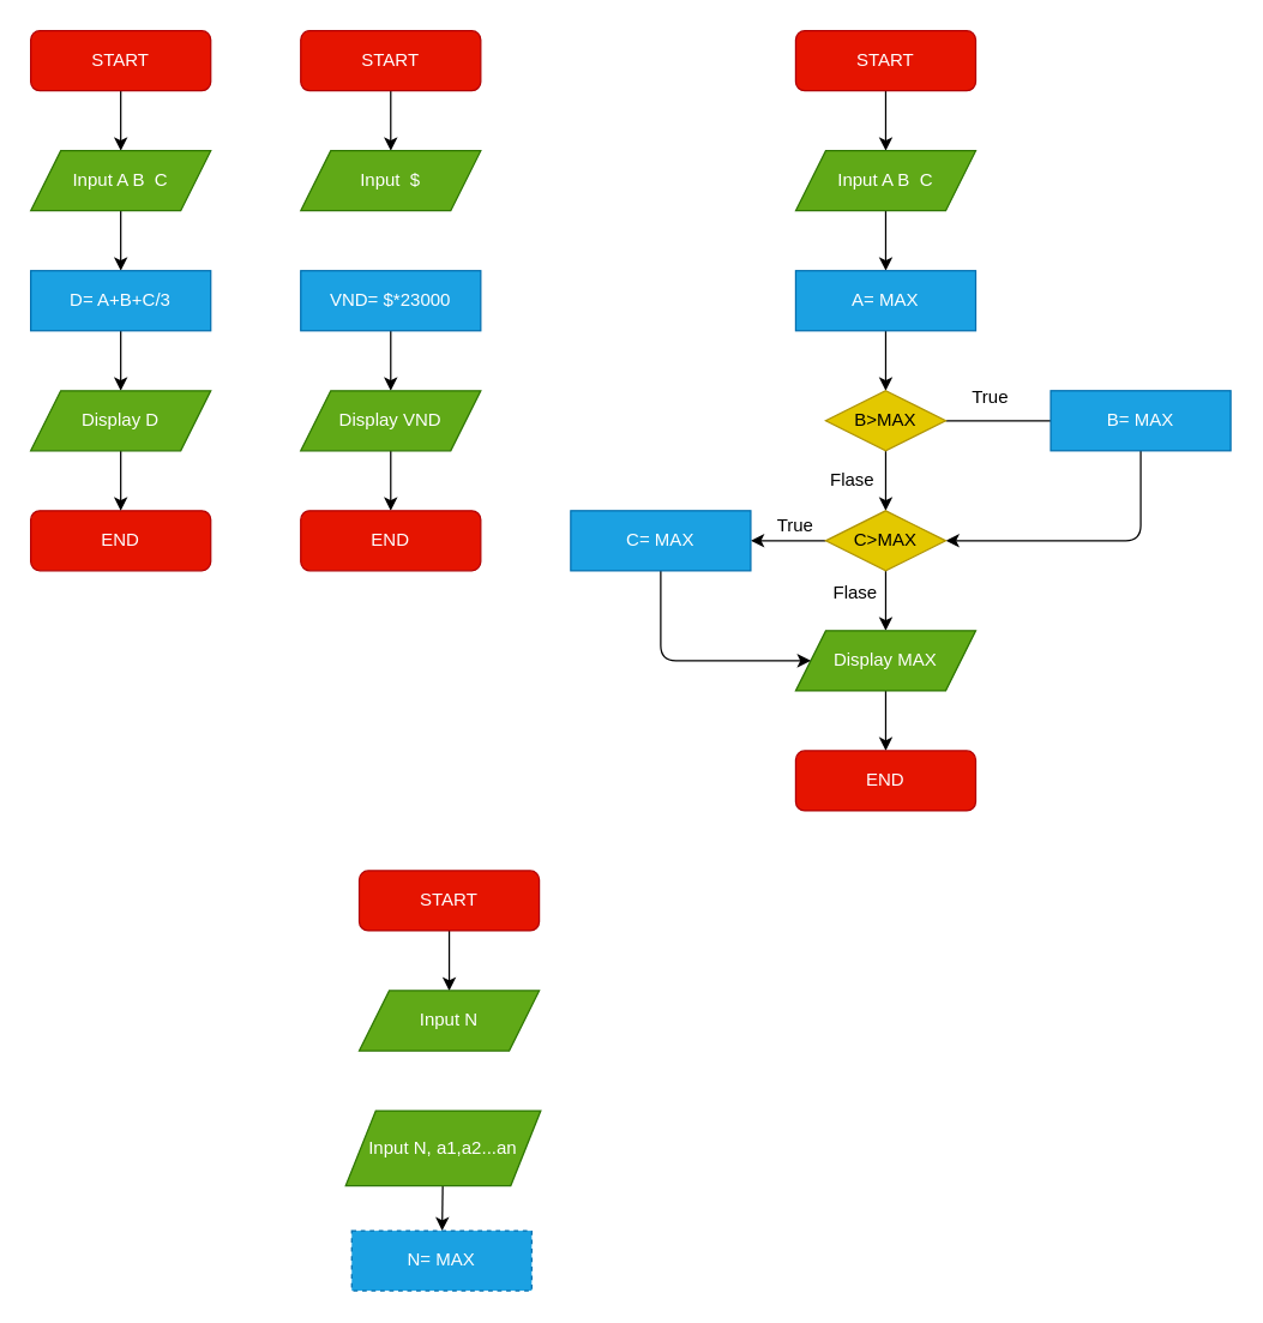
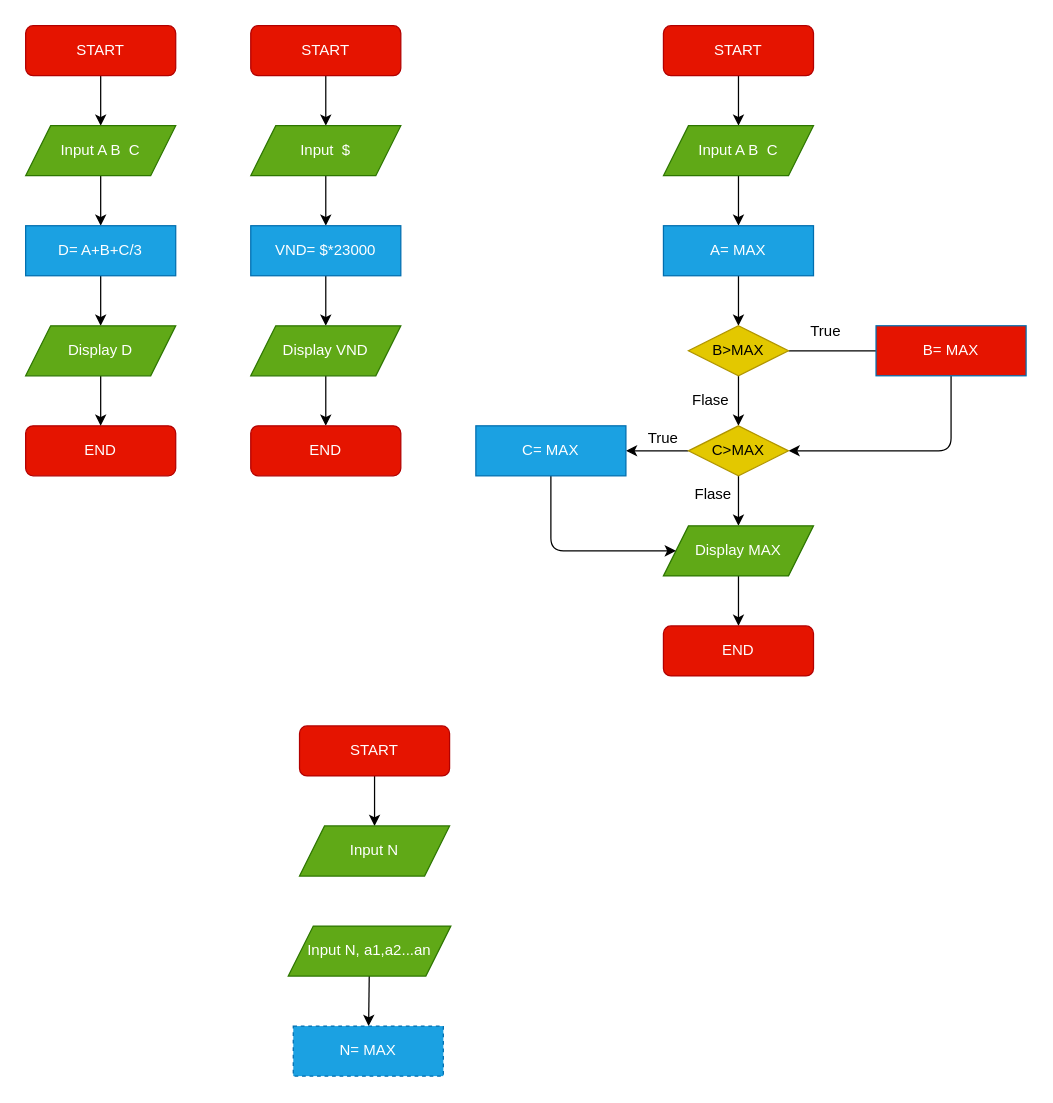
+ <mxCell id="13" value="" style="edgeStyle=none;html=1;" edge="1" parent="1" source="14" target="16"><mxGeometry relative="1" as="geometry" /></mxCell>
- <mxCell id="30" value="B= MAX" style="rounded=0;whiteSpace=wrap;html=1;strokeColor=#006EAF;fillColor=#1ba1e2;fontColor=#ffffff;" vertex="1" parent="1"><mxGeometry x="700" y="260" width="120" height="40" as="geometry" /></mxCell>
+ <mxCell id="30" value="B= MAX" style="rounded=0;whiteSpace=wrap;html=1;strokeColor=#006EAF;fillColor=#e51400;fontColor=#ffffff;" vertex="1" parent="1"><mxGeometry x="700" y="260" width="120" height="40" as="geometry" /></mxCell>
- <mxCell id="47" value="Input N, a1,a2...an" style="shape=parallelogram;perimeter=parallelogramPerimeter;whiteSpace=wrap;html=1;fixedSize=1;strokeColor=#2D7600;fillColor=#60a917;fontColor=#ffffff;" vertex="1" parent="1"><mxGeometry x="230" y="740" width="130" height="50" as="geometry" /></mxCell>
+ <mxCell id="47" value="Input N, a1,a2...an" style="shape=parallelogram;perimeter=parallelogramPerimeter;whiteSpace=wrap;html=1;fixedSize=1;strokeColor=#2D7600;fillColor=#60a917;fontColor=#ffffff;" vertex="1" parent="1"><mxGeometry x="230" y="740" width="130" height="40" as="geometry" /></mxCell>
